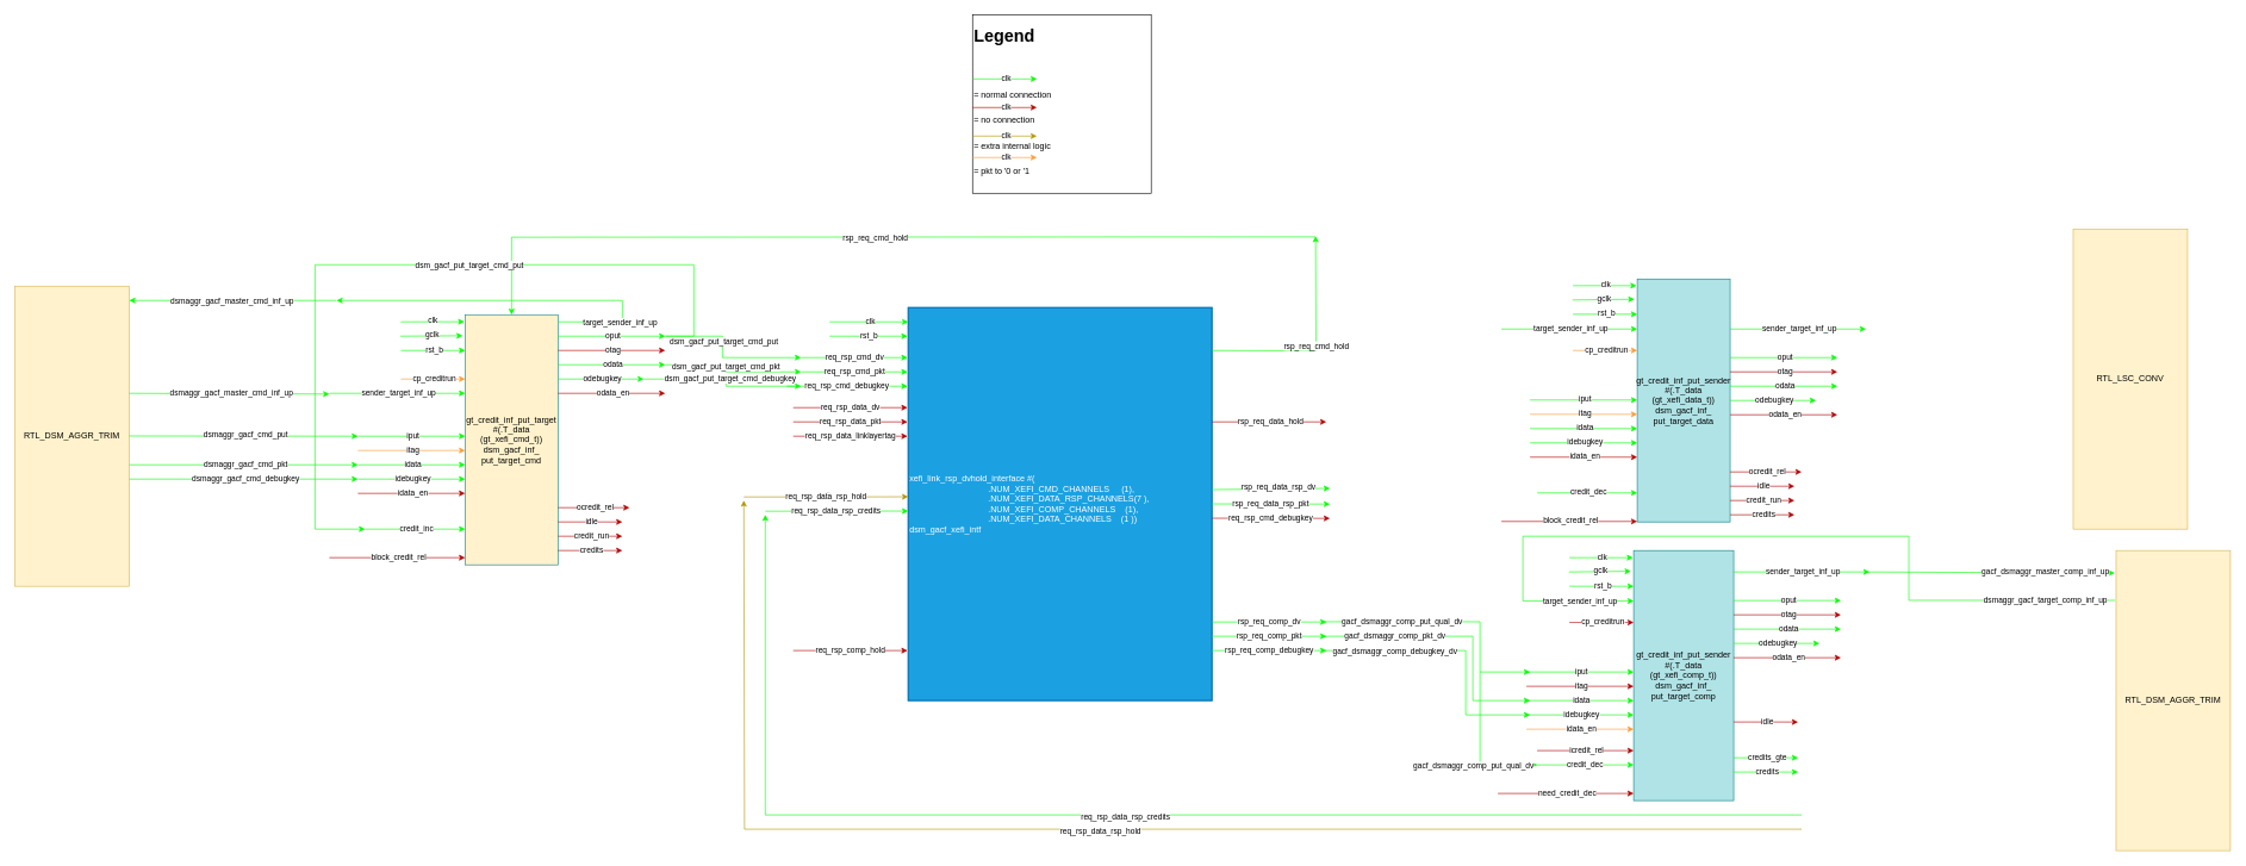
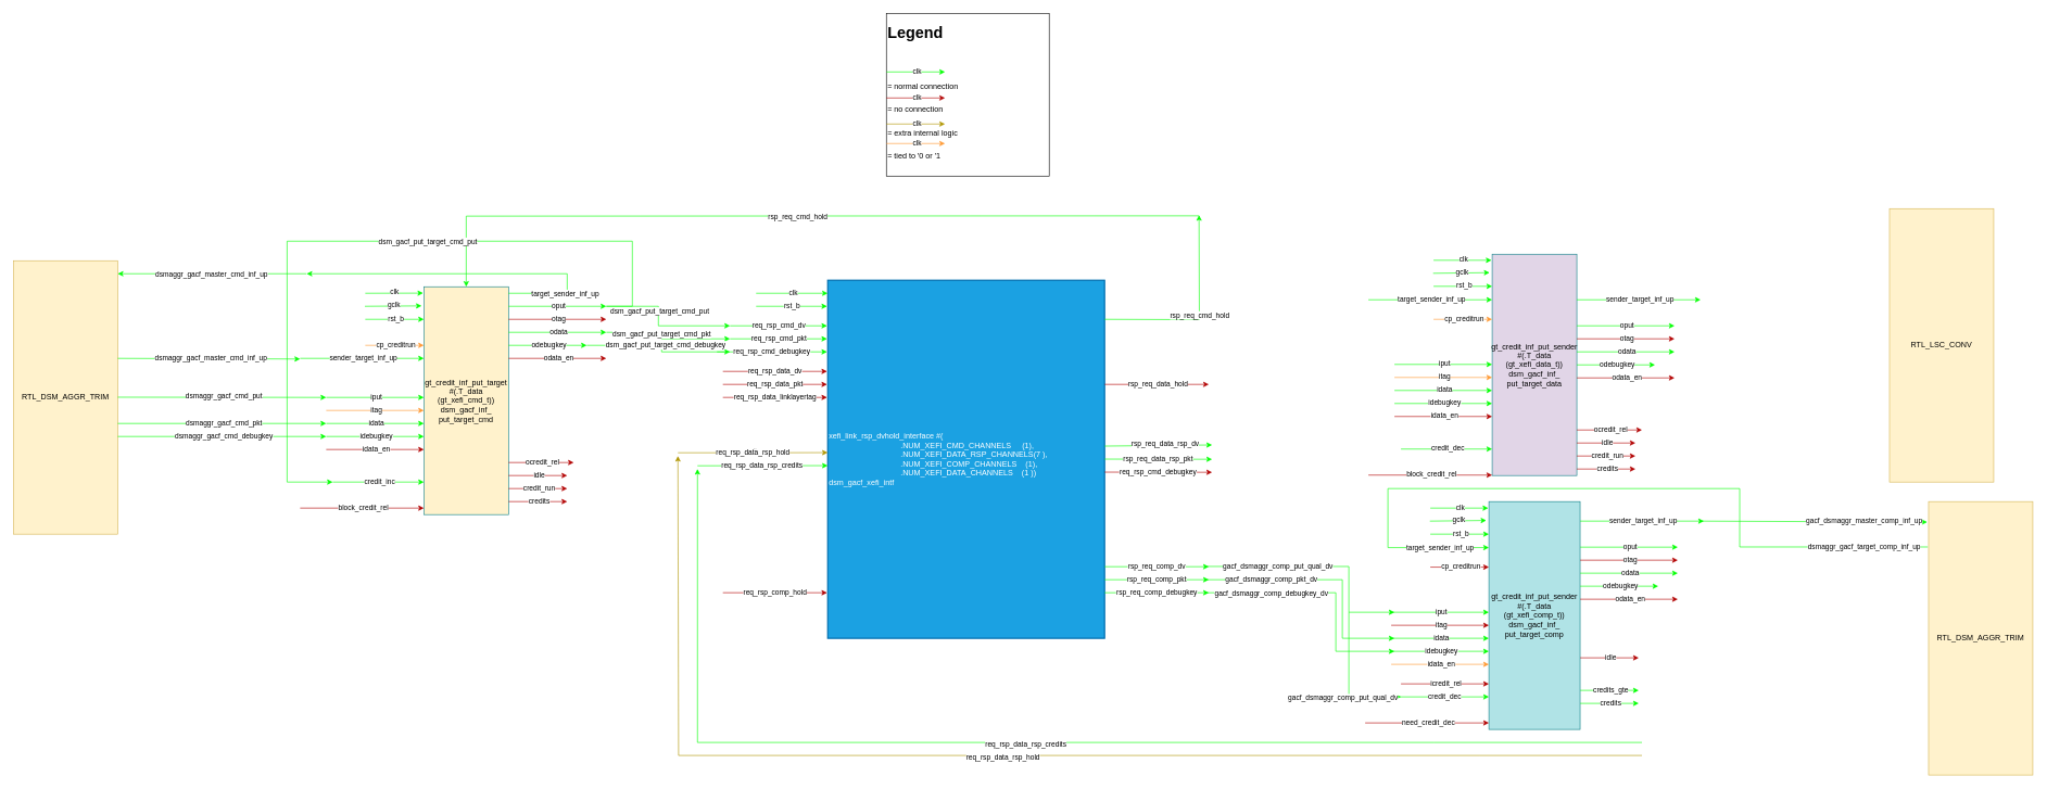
- <mxCell id="28" value="&lt;div style=&quot;line-height: 100%;&quot;&gt;&lt;h1 style=&quot;line-height: 100%;&quot; align=&quot;left&quot;&gt;Legend&lt;/h1&gt;&lt;div align=&quot;right&quot;&gt;&amp;nbsp; &amp;nbsp; &amp;nbsp; &amp;nbsp; &amp;nbsp; &amp;nbsp; &amp;nbsp;&lt;/div&gt;&lt;div align=&quot;right&quot;&gt;&lt;br&gt;&lt;/div&gt;&lt;div align=&quot;right&quot;&gt;&lt;br&gt;&lt;/div&gt;&lt;div align=&quot;right&quot;&gt;&lt;br&gt;&lt;/div&gt;&lt;div align=&quot;right&quot;&gt;= normal connection&lt;/div&gt;&lt;div&gt;&lt;br&gt;&lt;/div&gt;&lt;div&gt;&lt;br&gt;&lt;/div&gt;&lt;div&gt;= no connection&lt;/div&gt;&lt;div&gt;&lt;br&gt;&lt;/div&gt;&lt;div&gt;&lt;br&gt;&lt;/div&gt;&lt;div&gt;= extra internal logic&lt;/div&gt;&lt;div&gt;&lt;br&gt;&lt;/div&gt;&lt;div&gt;&lt;br&gt;&lt;/div&gt;&lt;div&gt;= pkt to '0 or '1&lt;/div&gt;&lt;div&gt;&lt;br&gt;&lt;/div&gt;&lt;div&gt;&lt;br&gt;&lt;/div&gt;&lt;/div&gt;" style="whiteSpace=wrap;html=1;aspect=fixed;align=left;" parent="1" vertex="1"><mxGeometry x="1360" y="20" width="250" height="250" as="geometry" /></mxCell>
+ <mxCell id="28" value="&lt;div style=&quot;line-height: 100%;&quot;&gt;&lt;h1 style=&quot;line-height: 100%;&quot; align=&quot;left&quot;&gt;Legend&lt;/h1&gt;&lt;div align=&quot;right&quot;&gt;&amp;nbsp; &amp;nbsp; &amp;nbsp; &amp;nbsp; &amp;nbsp; &amp;nbsp; &amp;nbsp;&lt;/div&gt;&lt;div align=&quot;right&quot;&gt;&lt;br&gt;&lt;/div&gt;&lt;div align=&quot;right&quot;&gt;&lt;br&gt;&lt;/div&gt;&lt;div align=&quot;right&quot;&gt;&lt;br&gt;&lt;/div&gt;&lt;div align=&quot;right&quot;&gt;= normal connection&lt;/div&gt;&lt;div&gt;&lt;br&gt;&lt;/div&gt;&lt;div&gt;&lt;br&gt;&lt;/div&gt;&lt;div&gt;= no connection&lt;/div&gt;&lt;div&gt;&lt;br&gt;&lt;/div&gt;&lt;div&gt;&lt;br&gt;&lt;/div&gt;&lt;div&gt;= extra internal logic&lt;/div&gt;&lt;div&gt;&lt;br&gt;&lt;/div&gt;&lt;div&gt;&lt;br&gt;&lt;/div&gt;&lt;div&gt;= tied to '0 or '1&lt;/div&gt;&lt;div&gt;&lt;br&gt;&lt;/div&gt;&lt;div&gt;&lt;br&gt;&lt;/div&gt;&lt;/div&gt;" style="whiteSpace=wrap;html=1;aspect=fixed;align=left;" parent="1" vertex="1"><mxGeometry x="1360" y="20" width="250" height="250" as="geometry" /></mxCell>
- <mxCell id="76" value="&lt;div&gt;&lt;span style=&quot;text-align: left;&quot;&gt;gt_credit_inf_put_sender #(.T_data (gt_xefi_data_t))&lt;/span&gt;&lt;/div&gt;&lt;div&gt;&lt;span style=&quot;text-align: left;&quot;&gt;dsm_gacf_inf_&lt;/span&gt;&lt;/div&gt;&lt;div&gt;&lt;span style=&quot;text-align: left;&quot;&gt;put_target_data&lt;/span&gt;&lt;/div&gt;" style="rounded=0;whiteSpace=wrap;html=1;fillColor=#b0e3e6;strokeColor=#0e8088;" parent="1" vertex="1"><mxGeometry x="2290" y="390" width="130" height="340" as="geometry" /></mxCell>
+ <mxCell id="76" value="&lt;div&gt;&lt;span style=&quot;text-align: left;&quot;&gt;gt_credit_inf_put_sender #(.T_data (gt_xefi_data_t))&lt;/span&gt;&lt;/div&gt;&lt;div&gt;&lt;span style=&quot;text-align: left;&quot;&gt;dsm_gacf_inf_&lt;/span&gt;&lt;/div&gt;&lt;div&gt;&lt;span style=&quot;text-align: left;&quot;&gt;put_target_data&lt;/span&gt;&lt;/div&gt;" style="rounded=0;whiteSpace=wrap;html=1;fillColor=#e1d5e7;strokeColor=#0e8088;" parent="1" vertex="1"><mxGeometry x="2290" y="390" width="130" height="340" as="geometry" /></mxCell>
